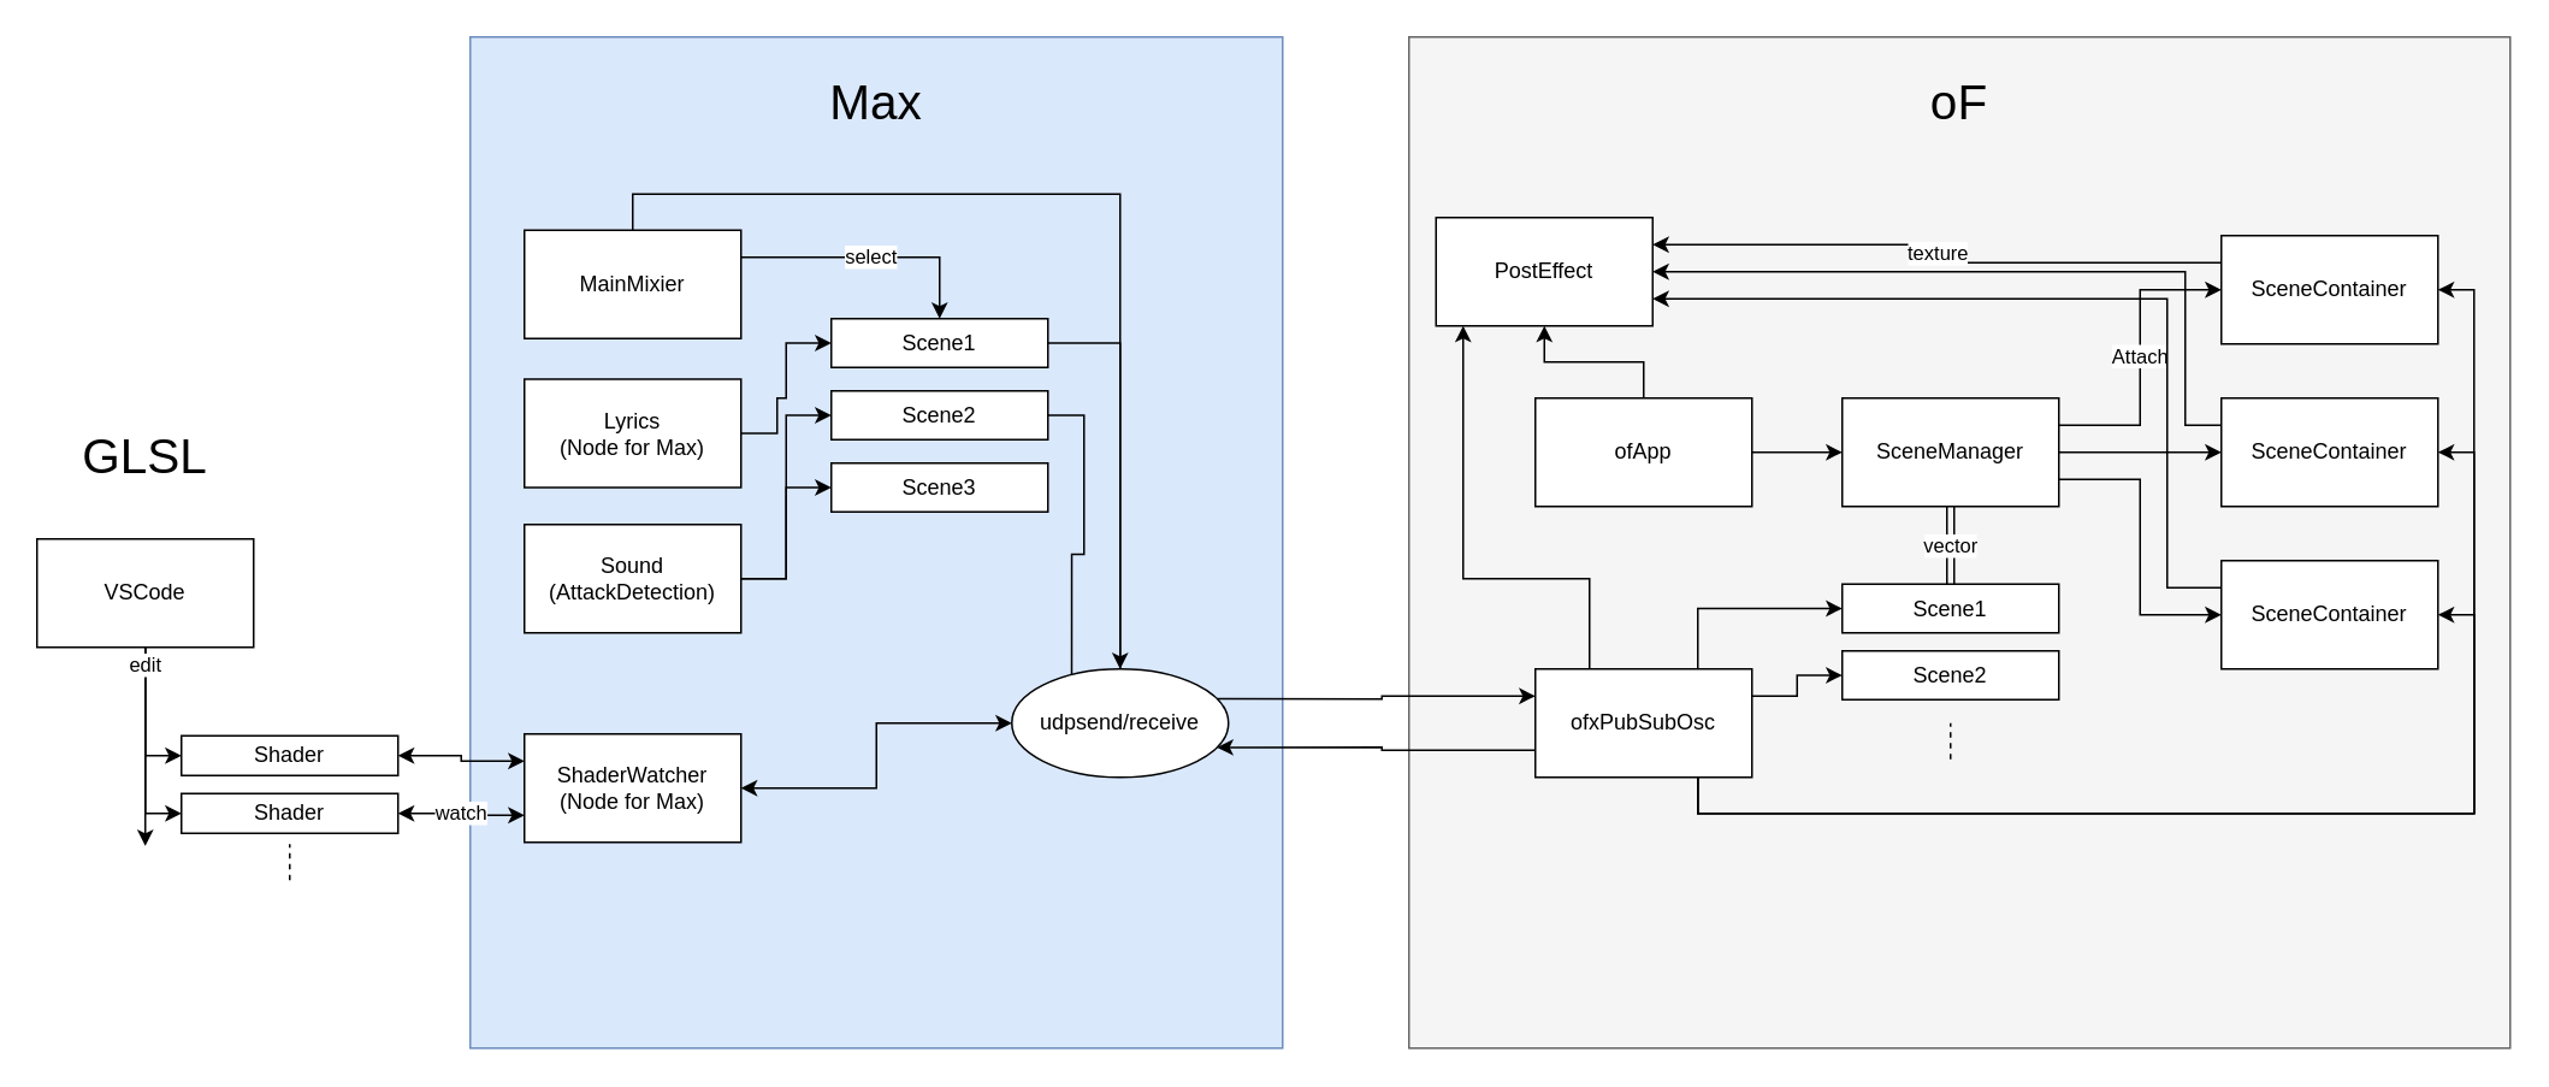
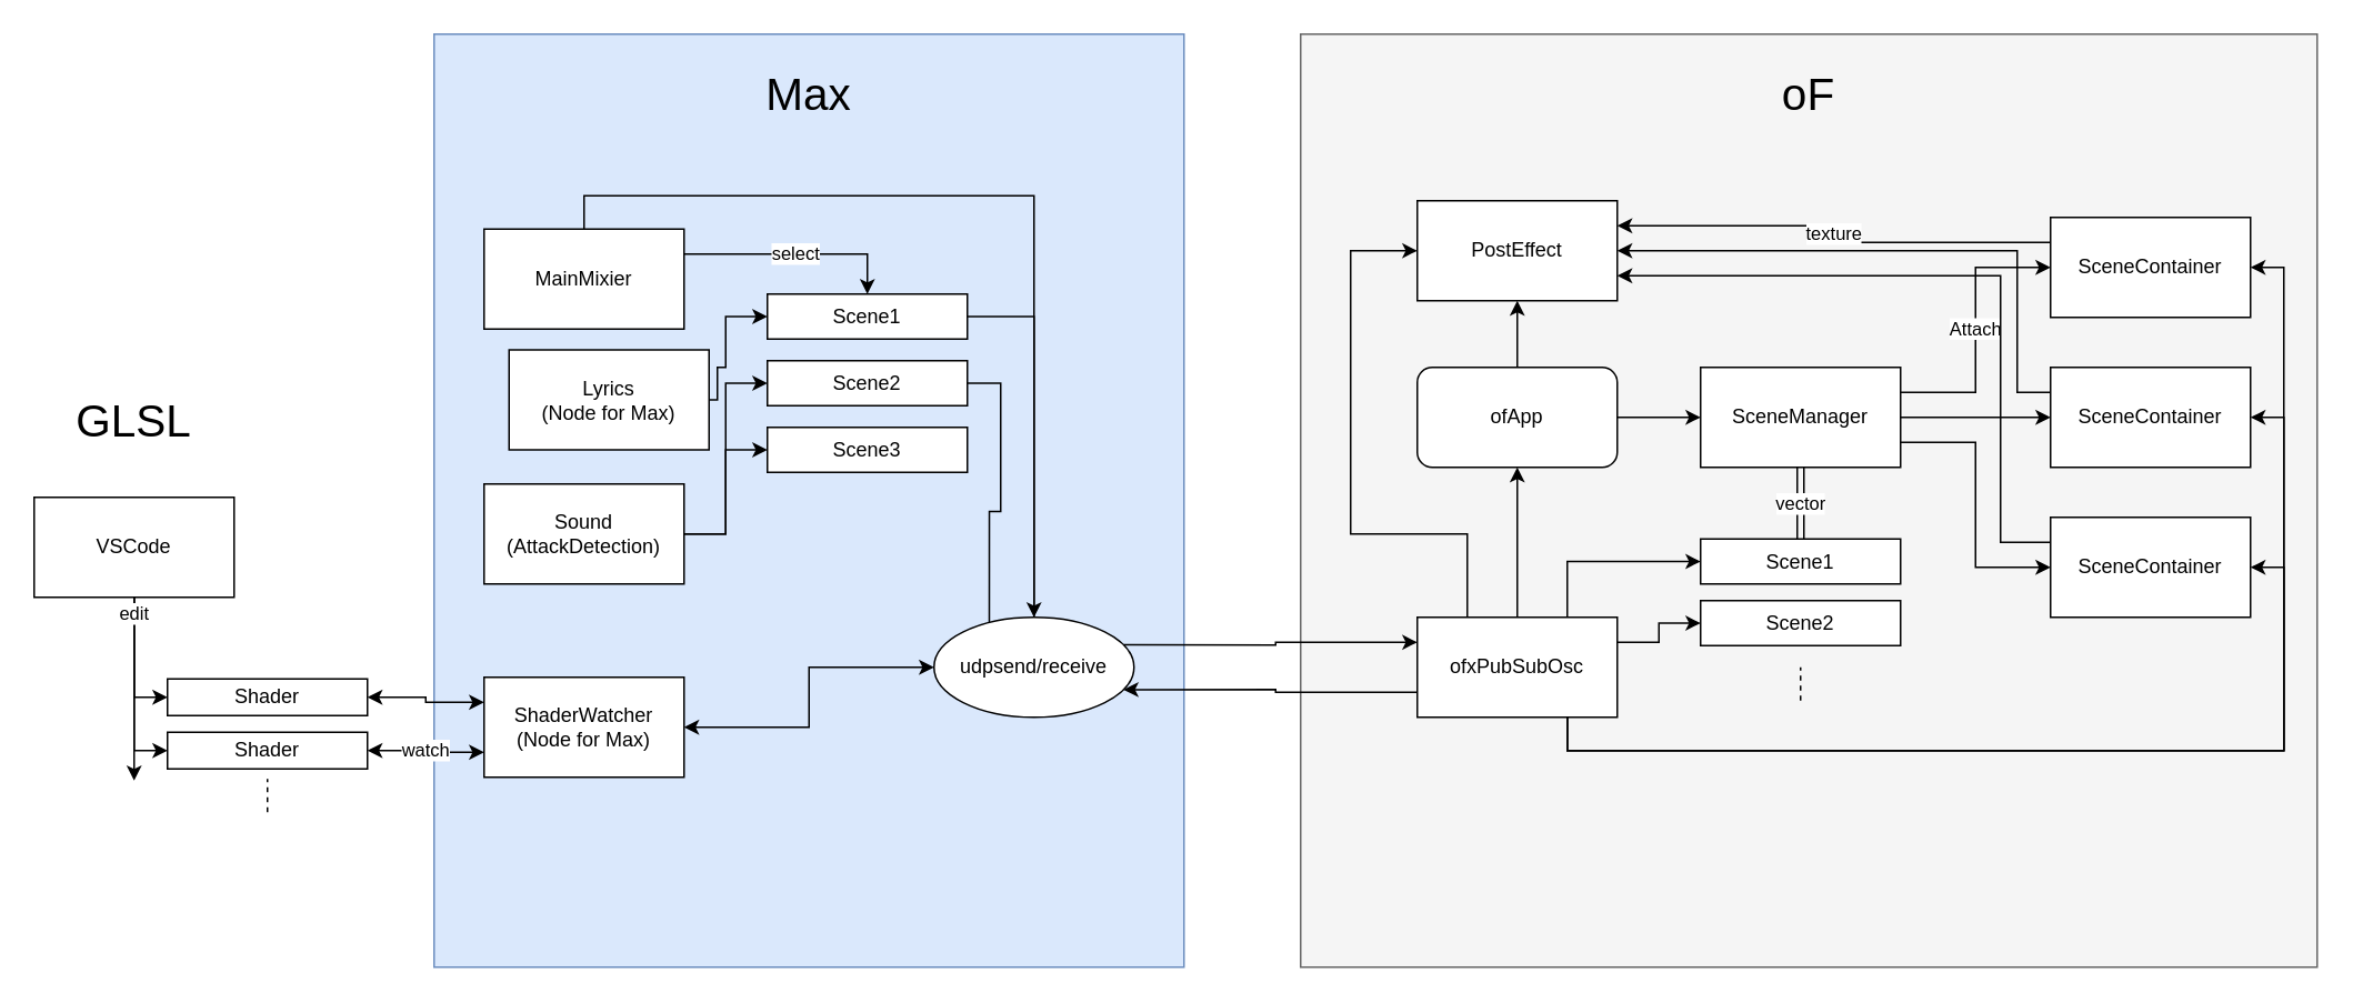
- <mxCell id="45" value="PostEffect" style="rounded=0;whiteSpace=wrap;html=1;" vertex="1" parent="1"><mxGeometry x="795" y="120" width="120" height="60" as="geometry" /></mxCell>
+ <mxCell id="45" value="PostEffect" style="rounded=0;whiteSpace=wrap;html=1;" vertex="1" parent="1"><mxGeometry x="850" y="120" width="120" height="60" as="geometry" /></mxCell>
- <mxCell id="9" value="MainMixier" style="rounded=0;whiteSpace=wrap;html=1;" vertex="1" parent="1"><mxGeometry x="290" y="127" width="120" height="60" as="geometry" /></mxCell>
+ <mxCell id="9" value="MainMixier" style="rounded=0;whiteSpace=wrap;html=1;" vertex="1" parent="1"><mxGeometry x="290" y="137" width="120" height="60" as="geometry" /></mxCell>
- <mxCell id="55" value="Lyrics&lt;br&gt;(Node for Max)&lt;br&gt;" style="rounded=0;whiteSpace=wrap;html=1;" vertex="1" parent="1"><mxGeometry x="290" y="209.5" width="120" height="60" as="geometry" /></mxCell>
+ <mxCell id="55" value="Lyrics&lt;br&gt;(Node for Max)&lt;br&gt;" style="rounded=0;whiteSpace=wrap;html=1;" vertex="1" parent="1"><mxGeometry x="305" y="209.5" width="120" height="60" as="geometry" /></mxCell>
- <mxCell id="23" value="ofApp" style="rounded=0;whiteSpace=wrap;html=1;" vertex="1" parent="1"><mxGeometry x="850" y="220" width="120" height="60" as="geometry" /></mxCell>
+ <mxCell id="23" value="ofApp" style="whiteSpace=wrap;html=1;rounded=1;" vertex="1" parent="1"><mxGeometry x="850" y="220" width="120" height="60" as="geometry" /></mxCell>
+ <mxCell id="27" style="edgeStyle=orthogonalEdgeStyle;rounded=0;orthogonalLoop=1;jettySize=auto;html=1;exitX=0.5;exitY=0;exitDx=0;exitDy=0;" edge="1" parent="1" source="35" target="23"><mxGeometry relative="1" as="geometry" /></mxCell>
